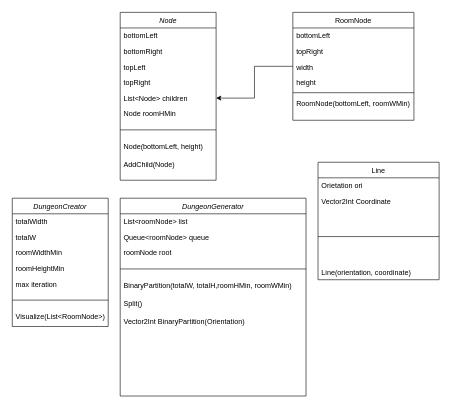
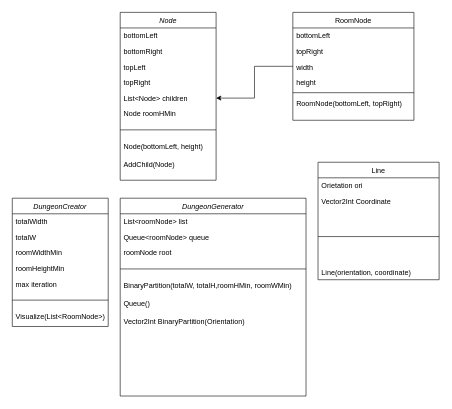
- <mxCell id="19" value="RoomNode(bottomLeft, roomWMin)" style="text;align=left;verticalAlign=top;spacingLeft=4;spacingRight=4;overflow=hidden;rotatable=0;points=[[0,0.5],[1,0.5]];portConstraint=eastwest;" parent="13" vertex="1"><mxGeometry y="138" width="202" height="26" as="geometry" /></mxCell>
+ <mxCell id="19" value="RoomNode(bottomLeft, topRight)" style="text;align=left;verticalAlign=top;spacingLeft=4;spacingRight=4;overflow=hidden;rotatable=0;points=[[0,0.5],[1,0.5]];portConstraint=eastwest;" parent="13" vertex="1"><mxGeometry y="138" width="202" height="26" as="geometry" /></mxCell>
- <mxCell id="34" value="Split()" style="text;align=left;verticalAlign=top;spacingLeft=4;spacingRight=4;overflow=hidden;rotatable=0;points=[[0,0.5],[1,0.5]];portConstraint=eastwest;" vertex="1" parent="28"><mxGeometry y="162" width="310" height="30" as="geometry" /></mxCell>
+ <mxCell id="34" value="Queue()" style="text;align=left;verticalAlign=top;spacingLeft=4;spacingRight=4;overflow=hidden;rotatable=0;points=[[0,0.5],[1,0.5]];portConstraint=eastwest;" vertex="1" parent="28"><mxGeometry y="162" width="310" height="30" as="geometry" /></mxCell>
